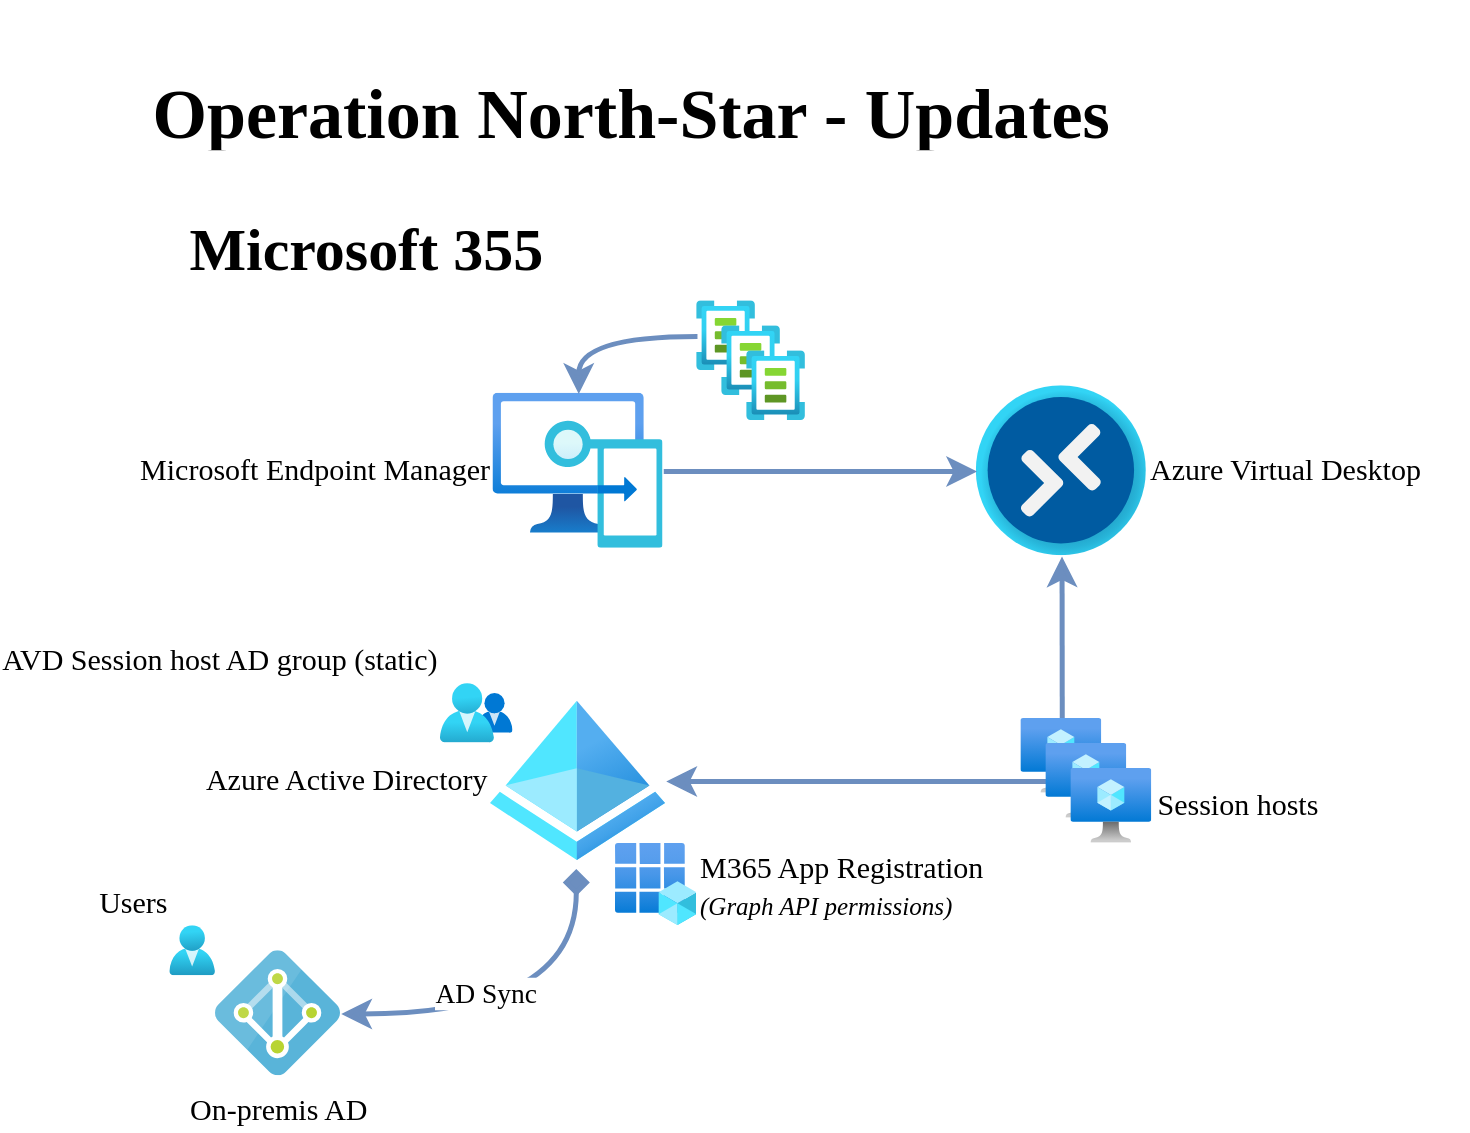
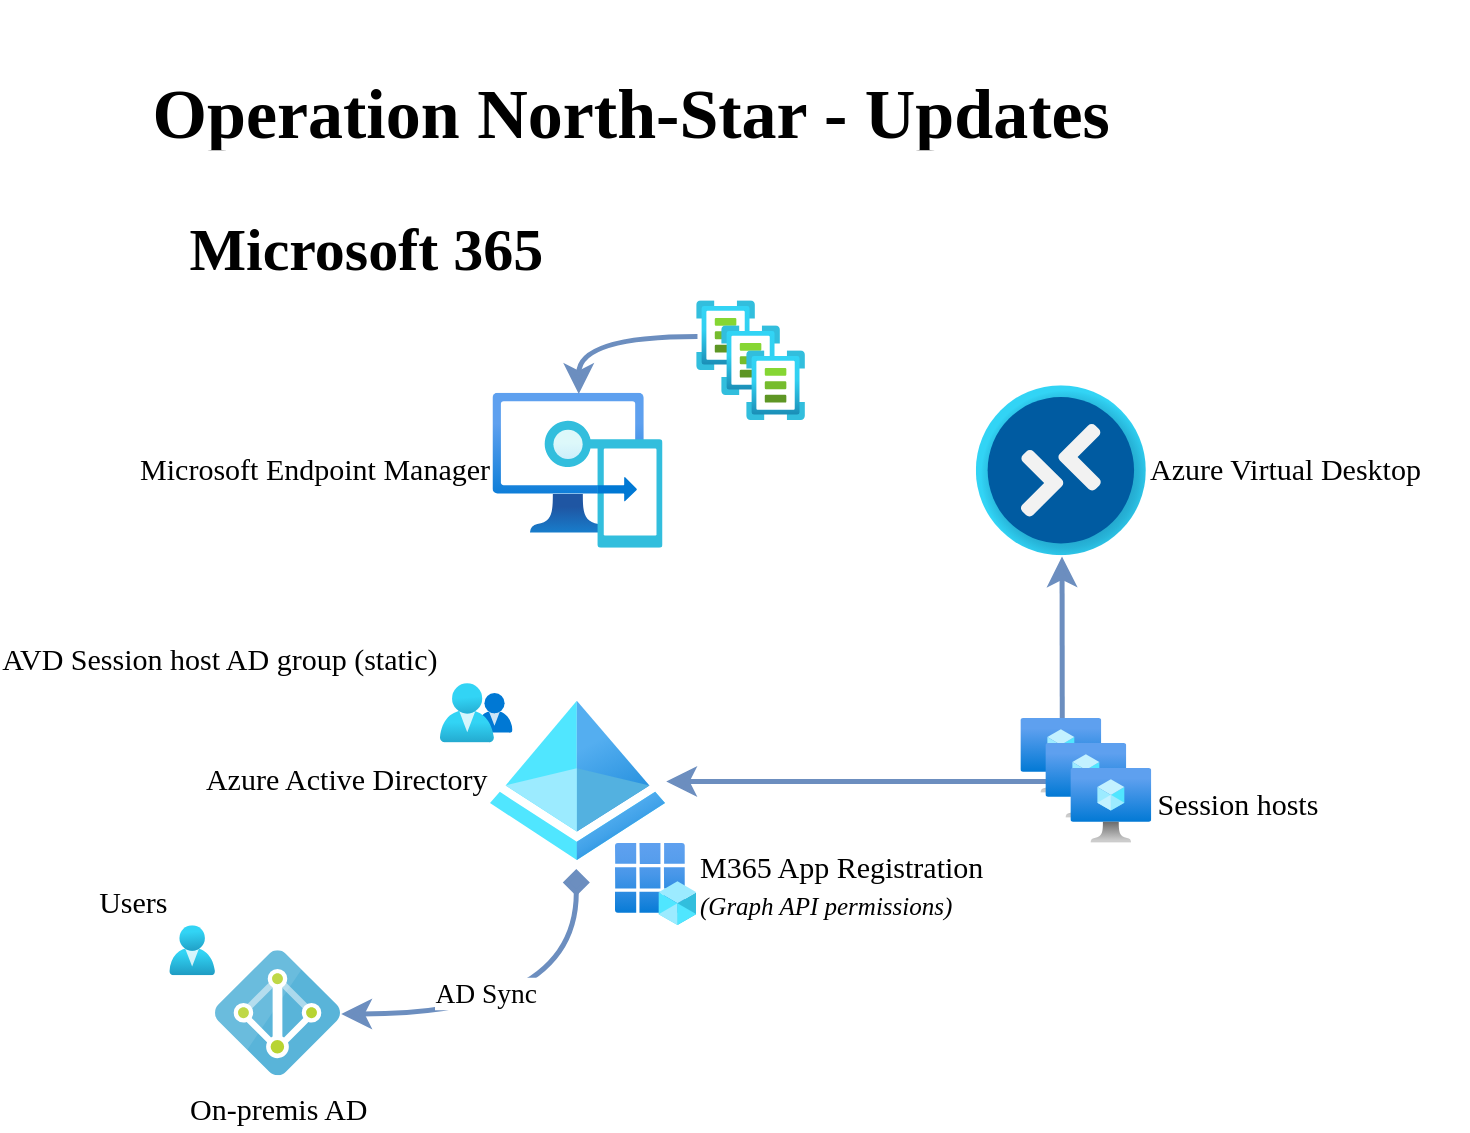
- <mxCell id="21" value="Microsoft 355" style="text;strokeColor=none;fillColor=none;html=1;fontSize=24;fontStyle=1;verticalAlign=middle;align=center;fontFamily=Architects Daughter;fontSource=https%3A%2F%2Ffonts.googleapis.com%2Fcss%3Ffamily%3DArchitects%2BDaughter;" vertex="1" parent="1"><mxGeometry x="60" y="80" width="100" height="40" as="geometry" /></mxCell>
+ <mxCell id="21" value="Microsoft 365" style="text;strokeColor=none;fillColor=none;html=1;fontSize=24;fontStyle=1;verticalAlign=middle;align=center;fontFamily=Architects Daughter;fontSource=https%3A%2F%2Ffonts.googleapis.com%2Fcss%3Ffamily%3DArchitects%2BDaughter;" vertex="1" parent="1"><mxGeometry x="60" y="80" width="100" height="40" as="geometry" /></mxCell>
- <mxCell id="10" style="edgeStyle=orthogonalEdgeStyle;curved=1;orthogonalLoop=1;jettySize=auto;html=1;strokeWidth=2;fillColor=#dae8fc;strokeColor=#6c8ebf;" edge="1" parent="1" source="11" target="2"><mxGeometry relative="1" as="geometry" /></mxCell>
